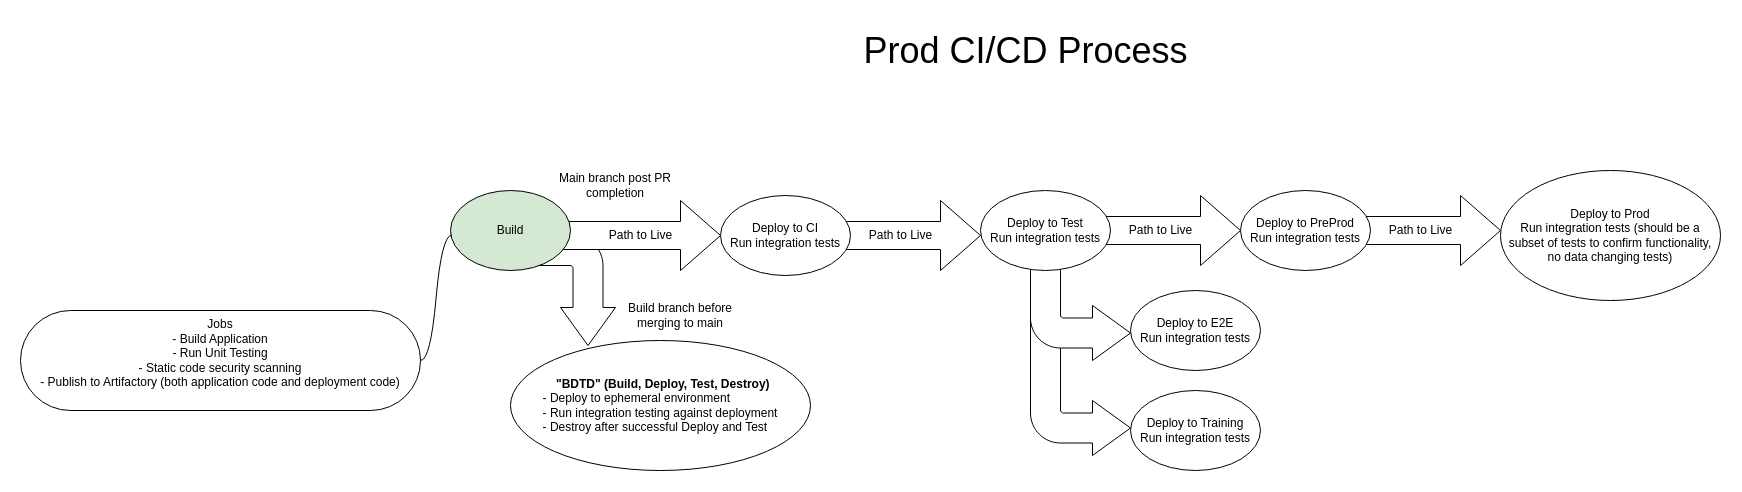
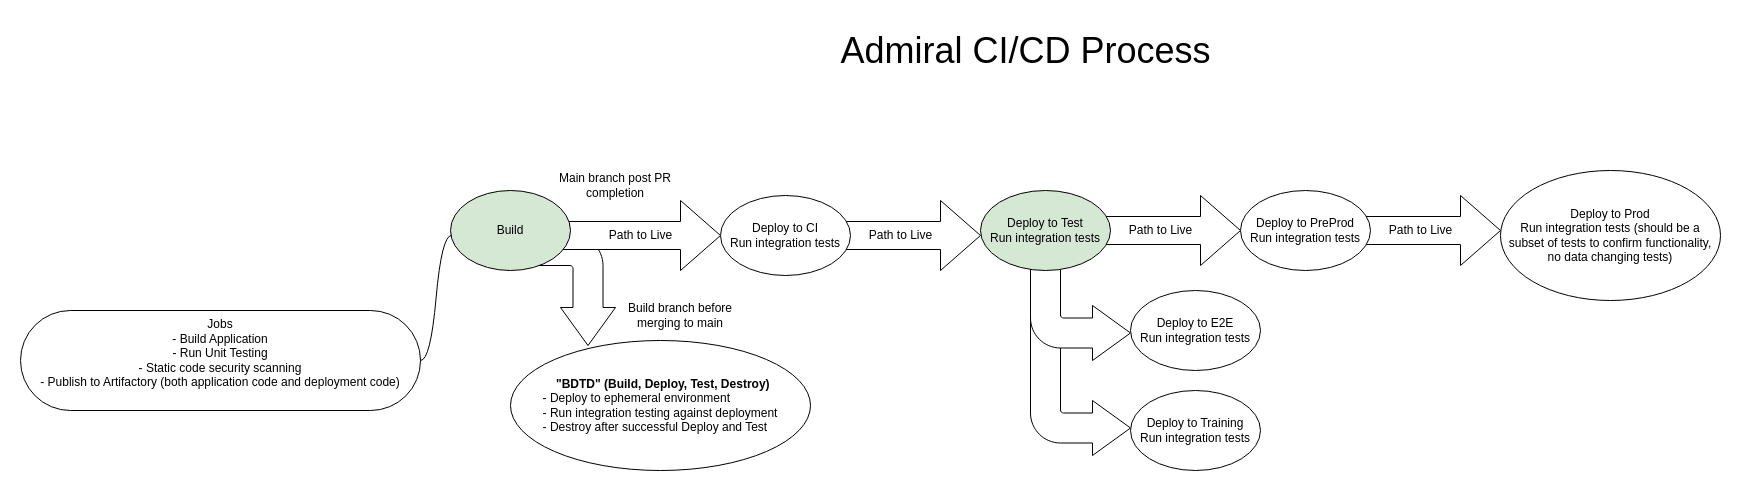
- <mxCell id="4" value="&lt;font style=&quot;font-size: 36px;&quot;&gt;Prod CI/CD Process&lt;/font&gt;" style="text;html=1;align=center;verticalAlign=middle;resizable=0;points=[];autosize=1;strokeColor=none;fillColor=none;" vertex="1" parent="1"><mxGeometry x="830" y="20" width="390" height="60" as="geometry" /></mxCell>
+ <mxCell id="4" value="&lt;font style=&quot;font-size: 36px;&quot;&gt;Admiral CI/CD Process&lt;/font&gt;" style="text;html=1;align=center;verticalAlign=middle;resizable=0;points=[];autosize=1;strokeColor=none;fillColor=none;" vertex="1" parent="1"><mxGeometry x="830" y="20" width="390" height="60" as="geometry" /></mxCell>
- <mxCell id="18" value="Deploy to Test&lt;div&gt;Run integration tests&lt;/div&gt;" style="ellipse;whiteSpace=wrap;html=1;" vertex="1" parent="16"><mxGeometry width="130" height="80" as="geometry" /></mxCell>
+ <mxCell id="18" value="Deploy to Test&lt;div&gt;Run integration tests&lt;/div&gt;" style="ellipse;whiteSpace=wrap;html=1;fillColor=#d5e8d4;" vertex="1" parent="16"><mxGeometry width="130" height="80" as="geometry" /></mxCell>
